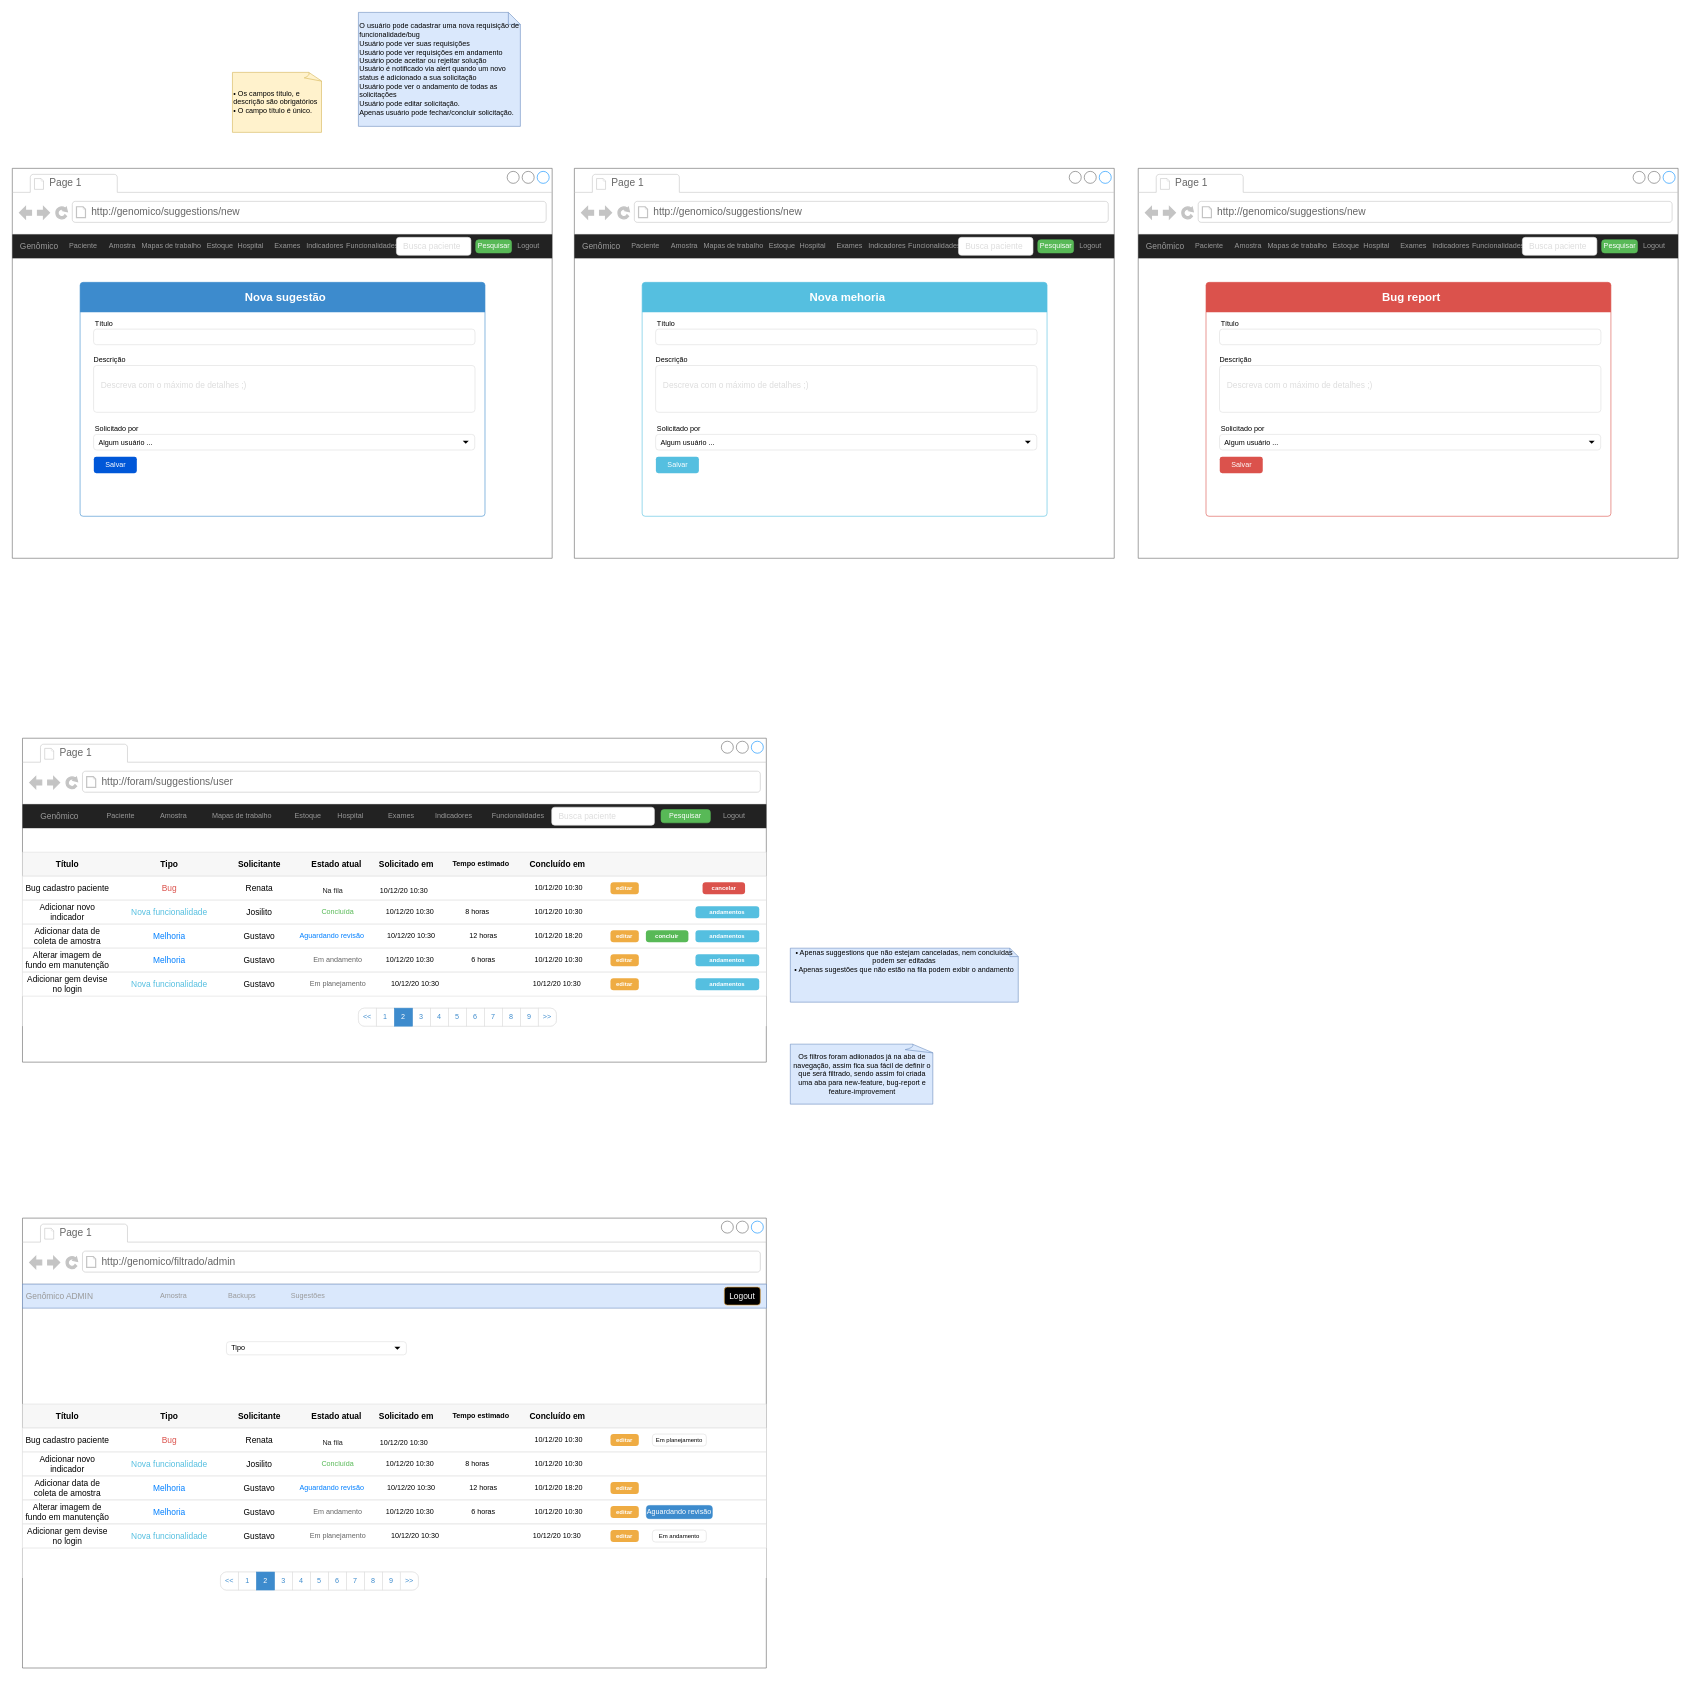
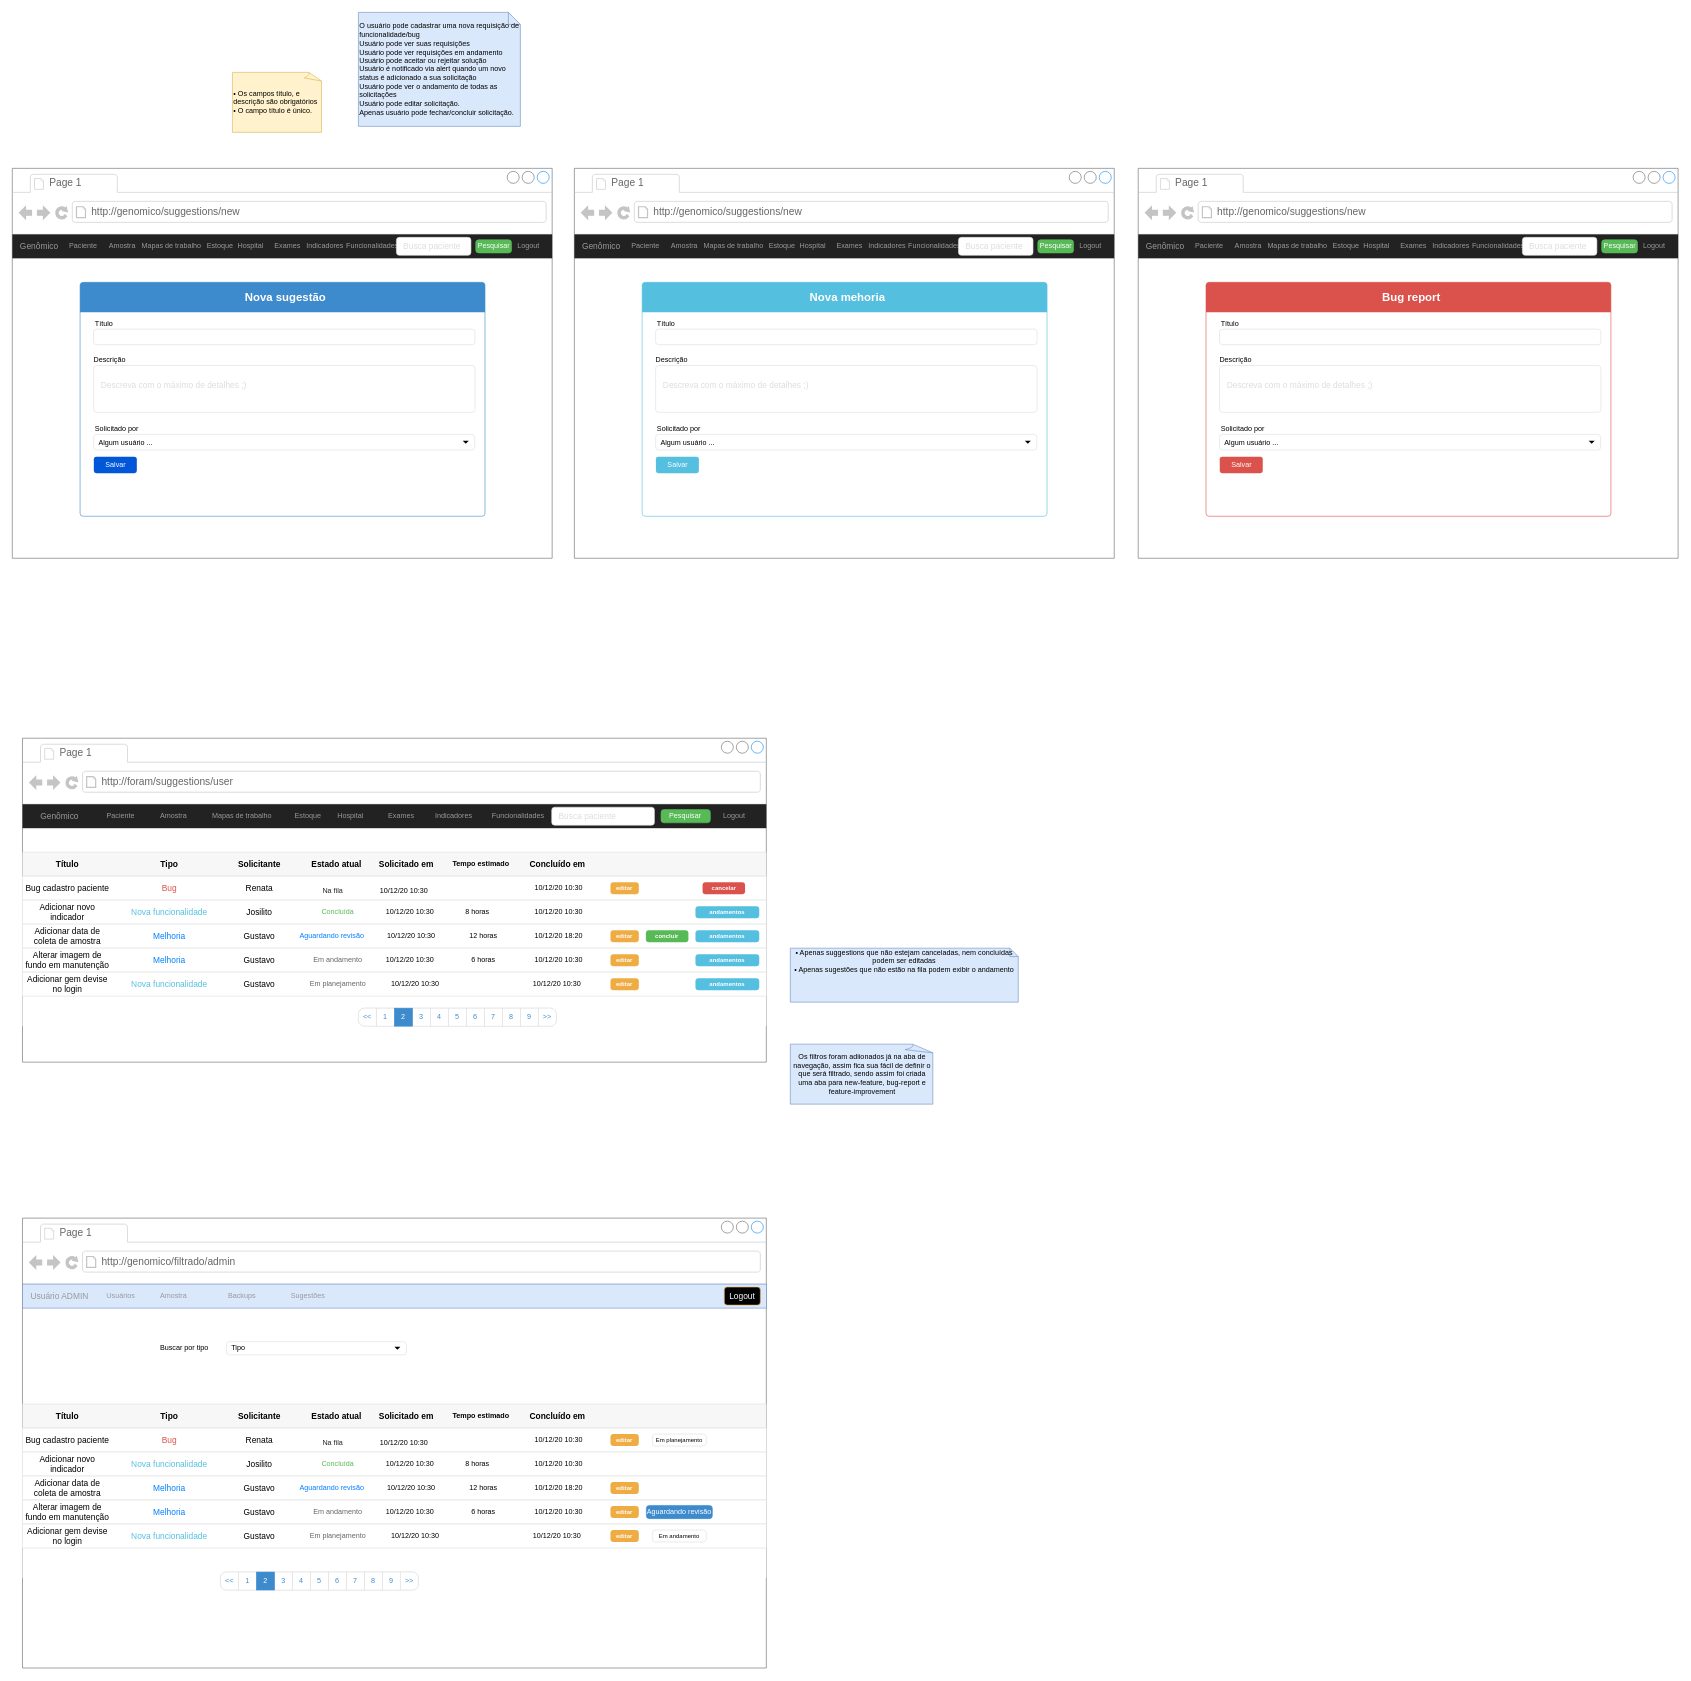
- <mxCell id="120" value="Genômico ADMIN" style="html=1;shadow=0;dashed=0;fillColor=none;strokeColor=none;shape=mxgraph.bootstrap.rect;fontColor=#999999;fontSize=14;whiteSpace=wrap;" parent="119" vertex="1"><mxGeometry width="124.0" height="40" as="geometry" /></mxCell>
+ <mxCell id="120" value="Usuário ADMIN" style="html=1;shadow=0;dashed=0;fillColor=none;strokeColor=none;shape=mxgraph.bootstrap.rect;fontColor=#999999;fontSize=14;whiteSpace=wrap;" parent="119" vertex="1"><mxGeometry width="124.0" height="40" as="geometry" /></mxCell>
+ <mxCell id="123" value="Usuários" style="html=1;shadow=0;dashed=0;fillColor=none;strokeColor=none;shape=mxgraph.bootstrap.rect;fontColor=#999999;whiteSpace=wrap;" parent="119" vertex="1"><mxGeometry x="127.177" width="73.585" height="40" as="geometry" /></mxCell>
+ <mxCell id="182" value="Buscar por tipo" style="text;html=1;strokeColor=none;fillColor=none;align=center;verticalAlign=middle;whiteSpace=wrap;rounded=0;labelBackgroundColor=none;fontColor=#000000;" parent="116" vertex="1"><mxGeometry x="210" y="206" width="120" height="20" as="geometry" /></mxCell>
